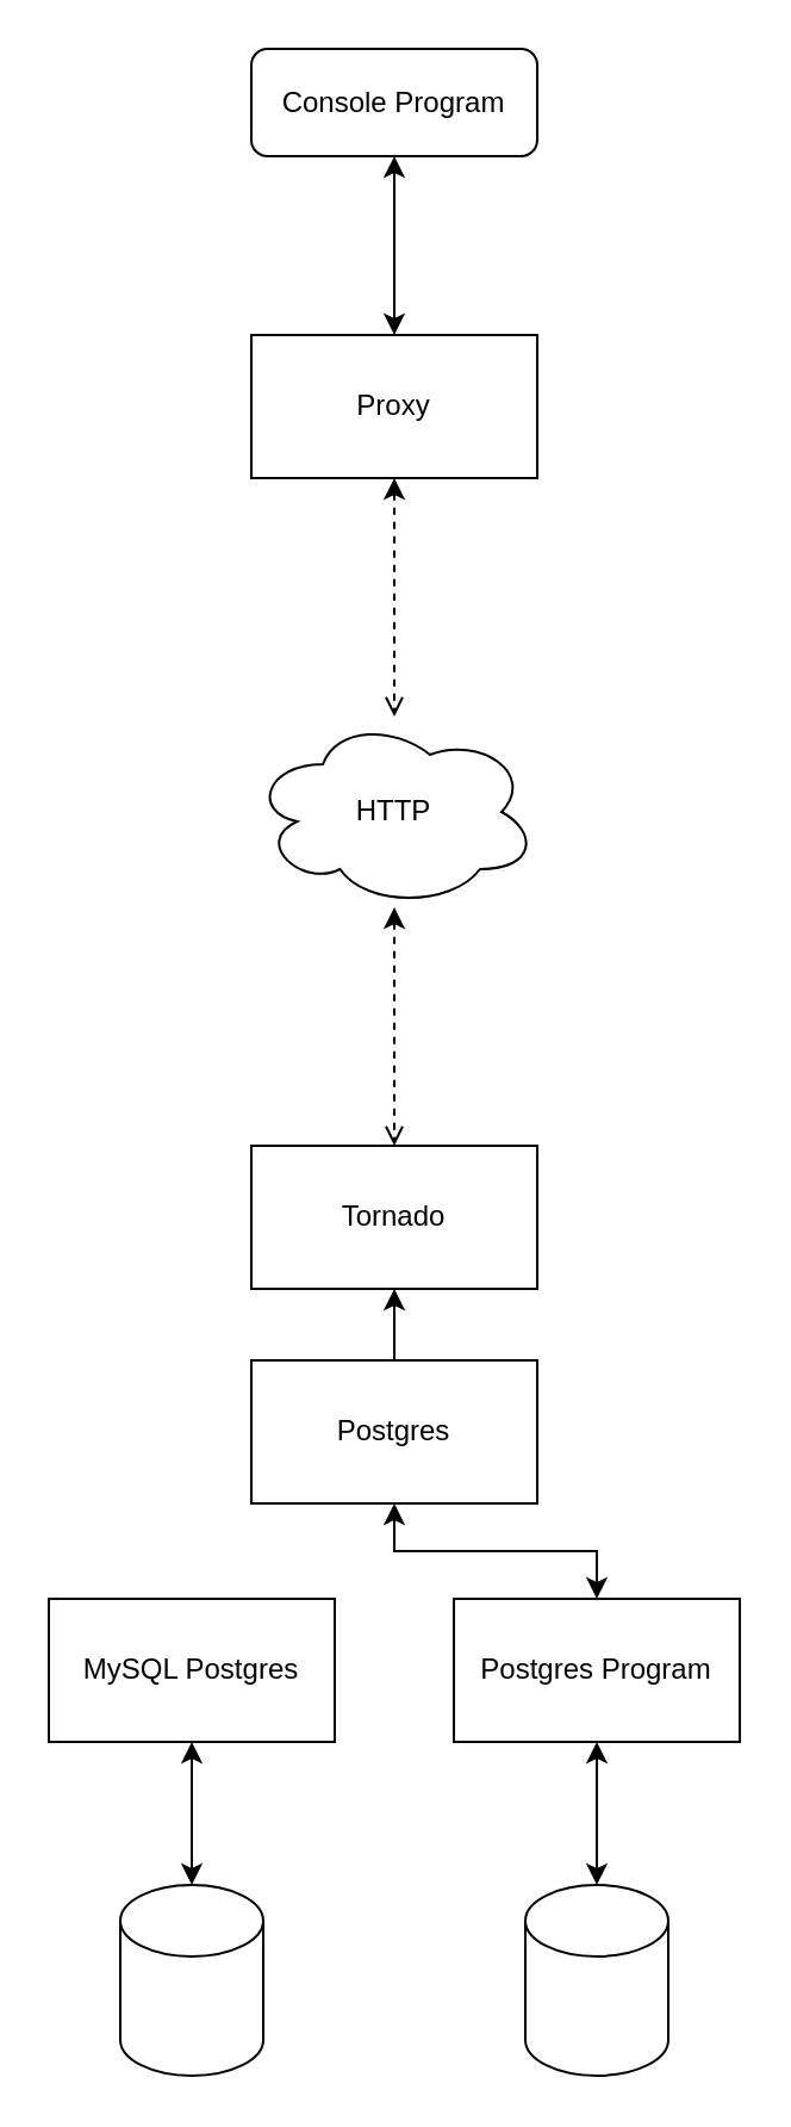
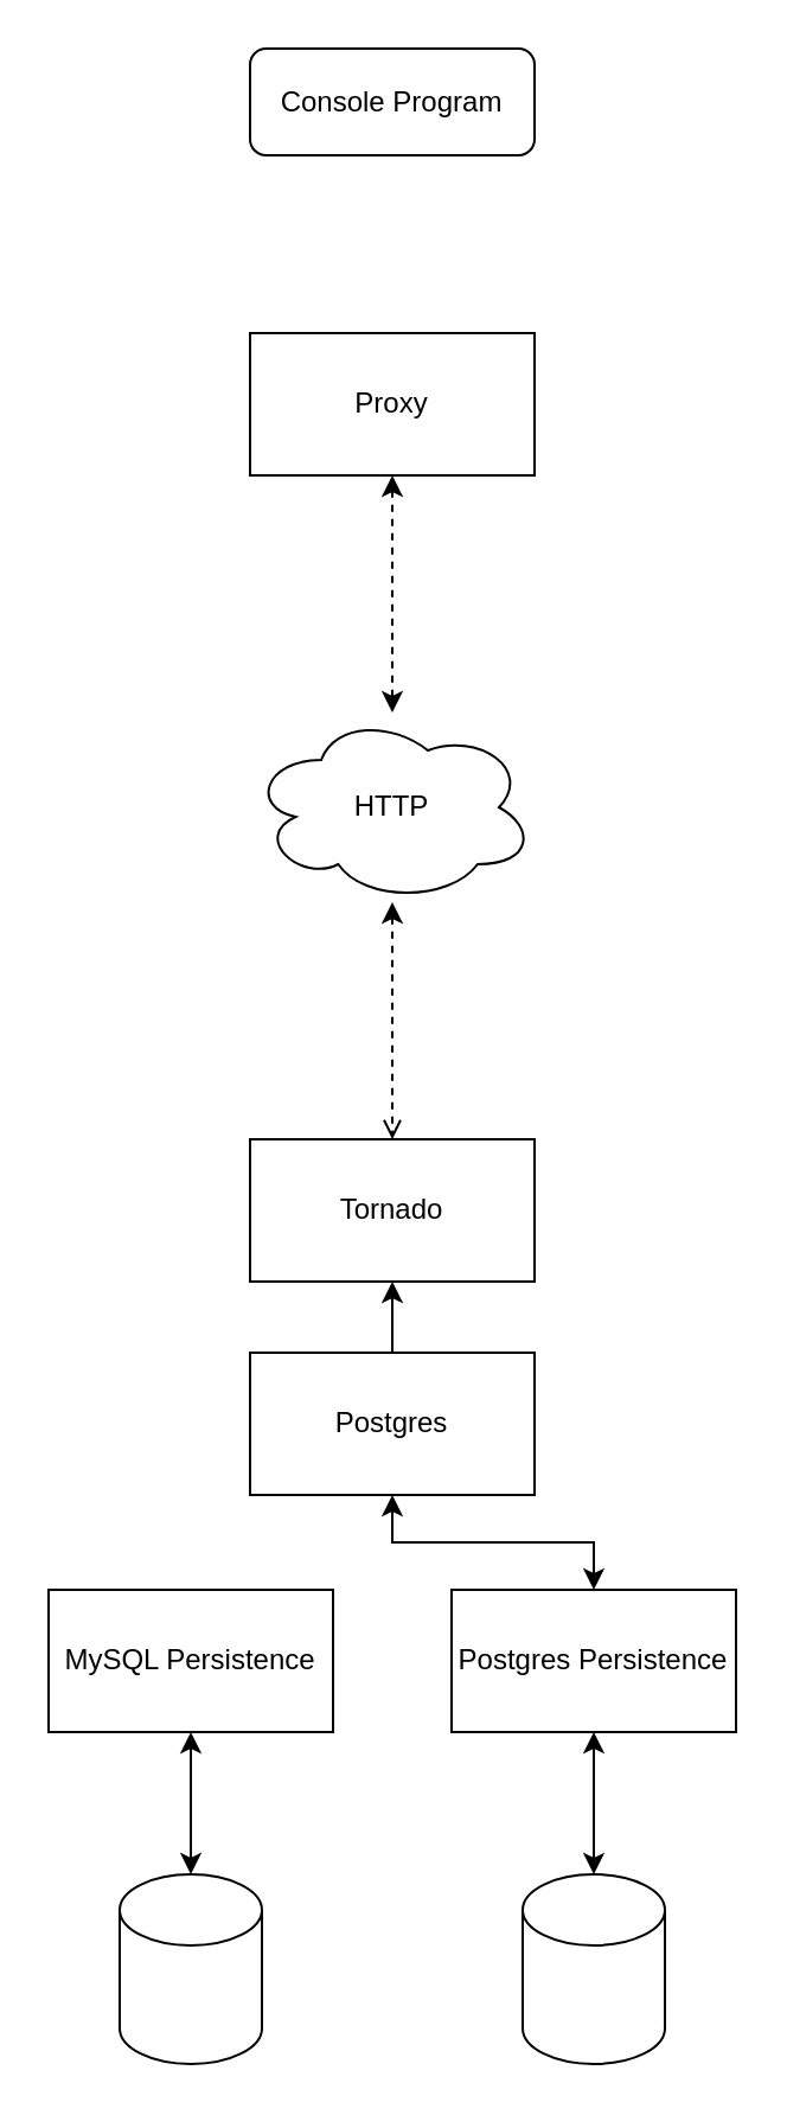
- <mxCell id="2" style="edgeStyle=orthogonalEdgeStyle;rounded=0;orthogonalLoop=1;jettySize=auto;html=1;exitX=0.5;exitY=1;exitDx=0;exitDy=0;startArrow=classic;startFill=1;" edge="1" parent="1" source="3" target="5"><mxGeometry relative="1" as="geometry" /></mxCell>
- <mxCell id="17" value="" style="edgeStyle=orthogonalEdgeStyle;rounded=0;orthogonalLoop=1;jettySize=auto;html=1;exitX=0.5;exitY=1;exitDx=0;exitDy=0;entryX=0.5;entryY=0;entryDx=0;entryDy=0;startArrow=classic;startFill=1;dashed=1;endArrow=open;endFill=1;" edge="1" parent="1" source="5" target="16"><mxGeometry relative="1" as="geometry"><mxPoint x="165" y="200" as="sourcePoint" /><mxPoint x="165" y="290" as="targetPoint" /></mxGeometry></mxCell>
+ <mxCell id="17" value="" style="edgeStyle=orthogonalEdgeStyle;rounded=0;orthogonalLoop=1;jettySize=auto;html=1;exitX=0.5;exitY=1;exitDx=0;exitDy=0;entryX=0.5;entryY=0;entryDx=0;entryDy=0;startArrow=classic;startFill=1;dashed=1;endArrow=classic;endFill=1;" edge="1" parent="1" source="5" target="16"><mxGeometry relative="1" as="geometry"><mxPoint x="165" y="200" as="sourcePoint" /><mxPoint x="165" y="290" as="targetPoint" /></mxGeometry></mxCell>
- <mxCell id="9" value="MySQL Postgres" style="rounded=0;whiteSpace=wrap;html=1;" vertex="1" parent="1"><mxGeometry x="20" y="670" width="120" height="60" as="geometry" /></mxCell>
+ <mxCell id="9" value="MySQL Persistence" style="rounded=0;whiteSpace=wrap;html=1;" vertex="1" parent="1"><mxGeometry x="20" y="670" width="120" height="60" as="geometry" /></mxCell>
- <mxCell id="11" value="&lt;span&gt;Postgres Program&lt;/span&gt;" style="rounded=0;whiteSpace=wrap;html=1;" vertex="1" parent="1"><mxGeometry x="190" y="670" width="120" height="60" as="geometry" /></mxCell>
+ <mxCell id="11" value="&lt;span&gt;Postgres Persistence&lt;/span&gt;" style="rounded=0;whiteSpace=wrap;html=1;" vertex="1" parent="1"><mxGeometry x="190" y="670" width="120" height="60" as="geometry" /></mxCell>
